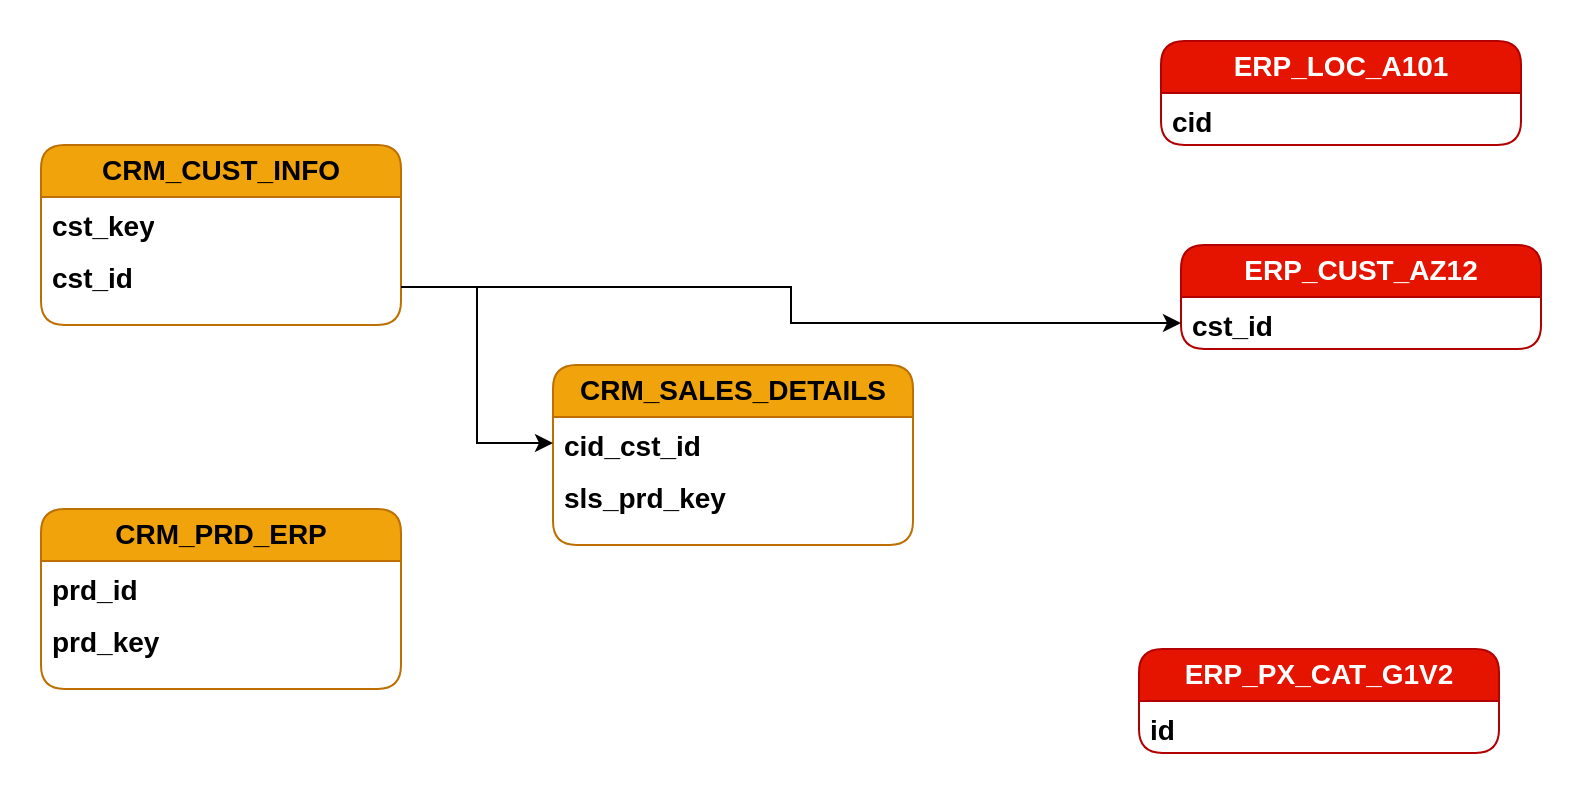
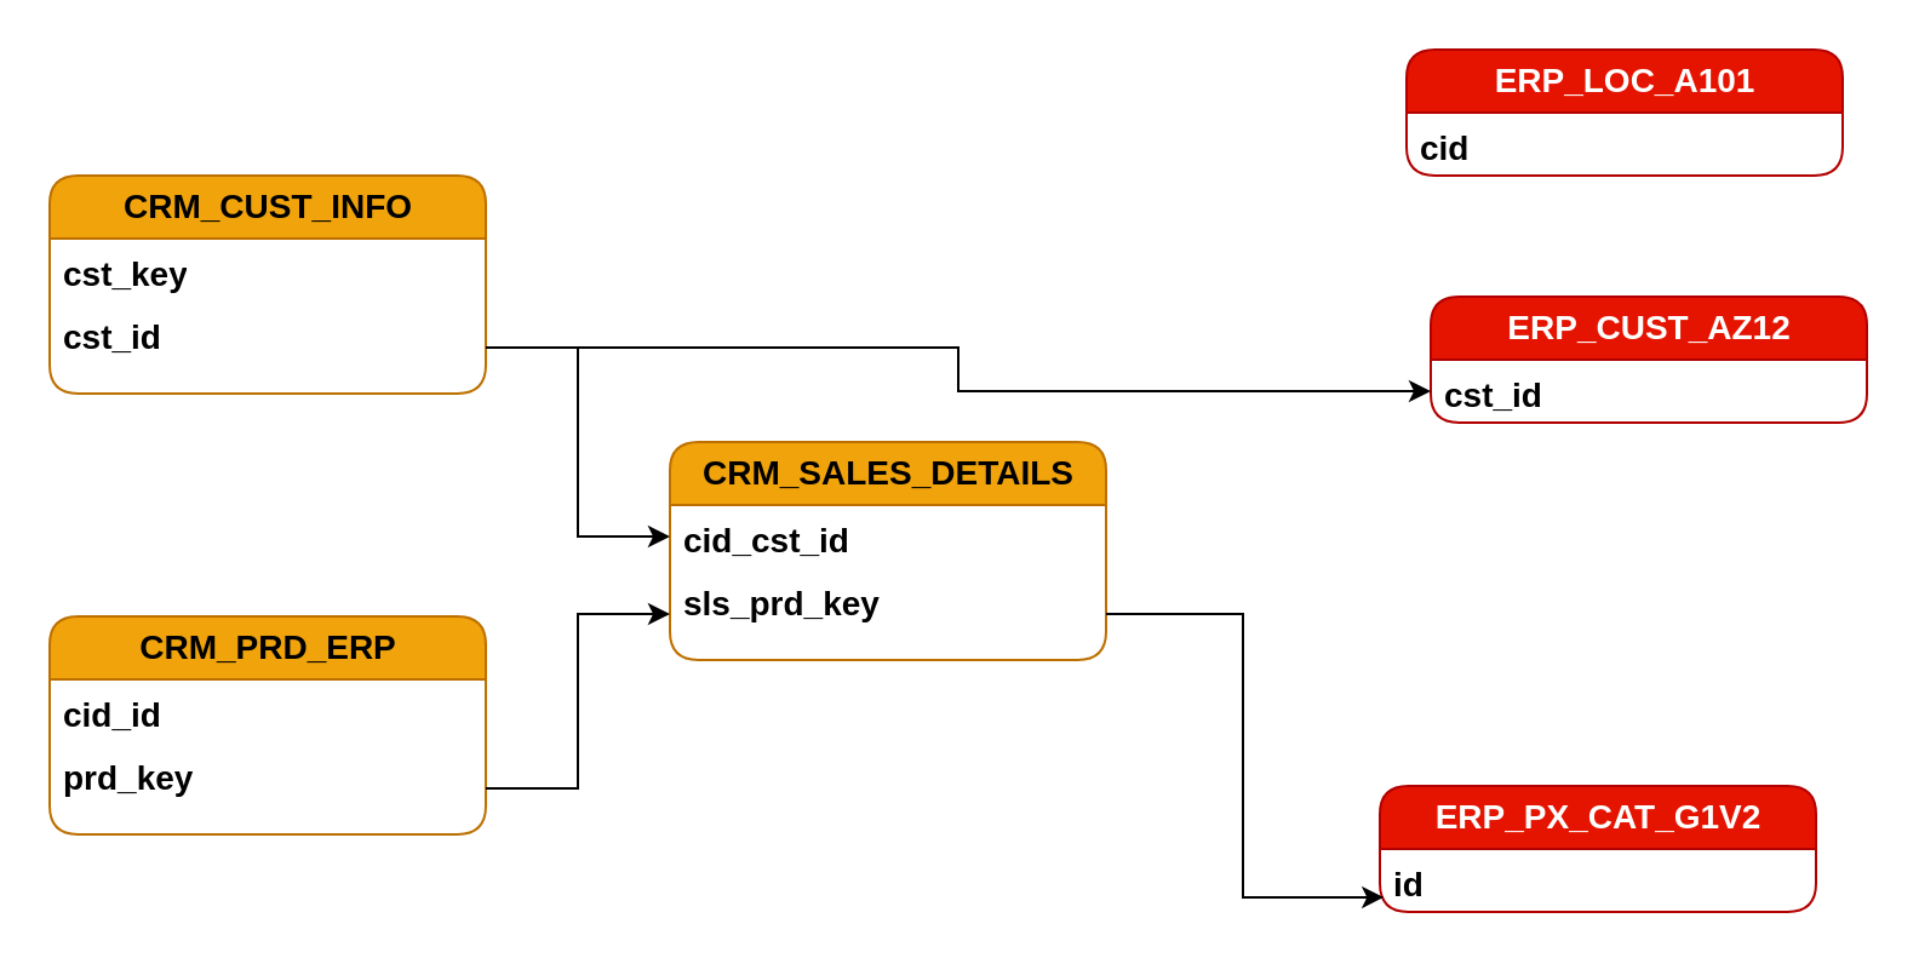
+ <mxCell id="17" style="edgeStyle=orthogonalEdgeStyle;rounded=0;orthogonalLoop=1;jettySize=auto;html=1;entryX=0;entryY=0.5;entryDx=0;entryDy=0;" edge="1" parent="1" source="10" target="7"><mxGeometry relative="1" as="geometry" /></mxCell>
- <mxCell id="9" value="prd_id" style="text;strokeColor=none;fillColor=none;align=left;verticalAlign=top;spacingLeft=4;spacingRight=4;overflow=hidden;rotatable=0;points=[[0,0.5],[1,0.5]];portConstraint=eastwest;whiteSpace=wrap;html=1;rounded=1;fontSize=14;fontStyle=1" vertex="1" parent="8"><mxGeometry y="26" width="180" height="26" as="geometry" /></mxCell>
+ <mxCell id="9" value="cid_id" style="text;strokeColor=none;fillColor=none;align=left;verticalAlign=top;spacingLeft=4;spacingRight=4;overflow=hidden;rotatable=0;points=[[0,0.5],[1,0.5]];portConstraint=eastwest;whiteSpace=wrap;html=1;rounded=1;fontSize=14;fontStyle=1" vertex="1" parent="8"><mxGeometry y="26" width="180" height="26" as="geometry" /></mxCell>
+ <mxCell id="18" style="edgeStyle=orthogonalEdgeStyle;rounded=0;orthogonalLoop=1;jettySize=auto;html=1;entryX=0.009;entryY=0.769;entryDx=0;entryDy=0;entryPerimeter=0;" edge="1" parent="1" source="7" target="14"><mxGeometry relative="1" as="geometry" /></mxCell>
